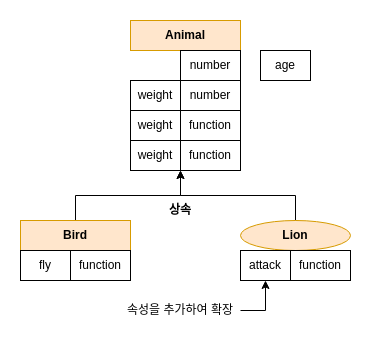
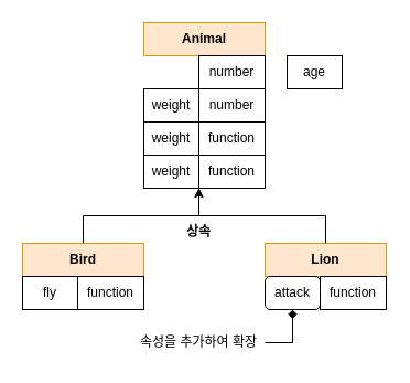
- <mxCell id="16" value="&lt;b&gt;Lion&lt;/b&gt;" style="ellipse;whiteSpace=wrap;html=1;fillColor=#ffe6cc;strokeColor=#d79b00;" vertex="1" parent="1"><mxGeometry x="240" y="220" width="110" height="30" as="geometry" /></mxCell>
+ <mxCell id="16" value="&lt;b&gt;Lion&lt;/b&gt;" style="rounded=0;whiteSpace=wrap;html=1;fillColor=#ffe6cc;strokeColor=#d79b00;" vertex="1" parent="1"><mxGeometry x="240" y="220" width="110" height="30" as="geometry" /></mxCell>
- <mxCell id="17" value="attack" style="rounded=0;whiteSpace=wrap;html=1;" vertex="1" parent="1"><mxGeometry x="240" y="250" width="50" height="30" as="geometry" /></mxCell>
+ <mxCell id="17" value="attack" style="whiteSpace=wrap;html=1;rounded=1;" vertex="1" parent="1"><mxGeometry x="240" y="250" width="50" height="30" as="geometry" /></mxCell>
- <mxCell id="20" style="edgeStyle=orthogonalEdgeStyle;rounded=0;orthogonalLoop=1;jettySize=auto;html=1;exitX=1;exitY=0.5;exitDx=0;exitDy=0;entryX=0.5;entryY=1;entryDx=0;entryDy=0;" edge="1" parent="1" source="21" target="17"><mxGeometry relative="1" as="geometry" /></mxCell>
+ <mxCell id="20" style="edgeStyle=orthogonalEdgeStyle;rounded=0;orthogonalLoop=1;jettySize=auto;html=1;exitX=1;exitY=0.5;exitDx=0;exitDy=0;entryX=0.5;entryY=1;entryDx=0;entryDy=0;endArrow=diamond;" edge="1" parent="1" source="21" target="17"><mxGeometry relative="1" as="geometry" /></mxCell>
